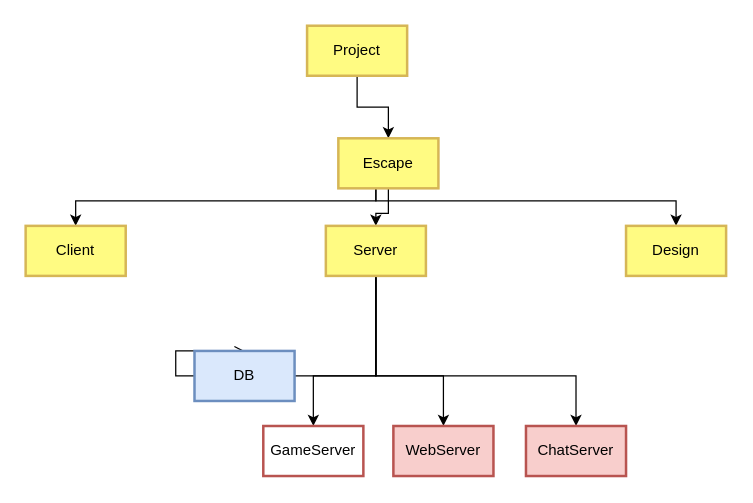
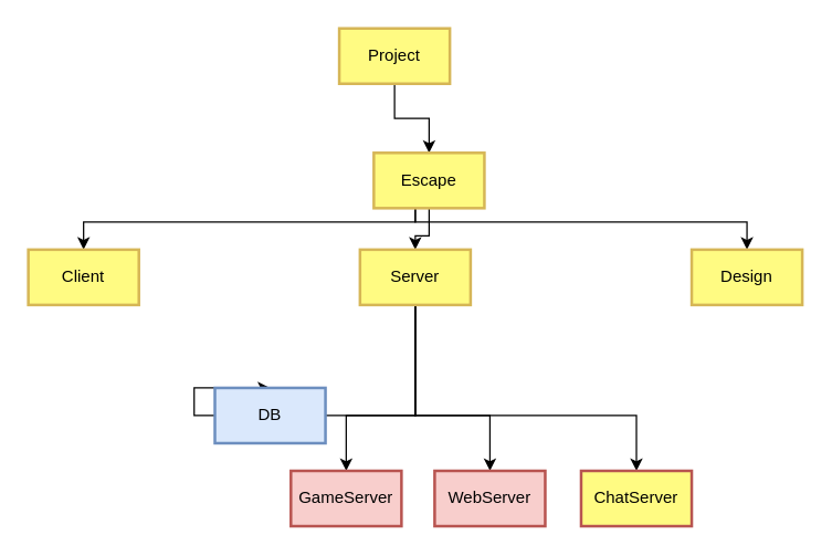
- <mxCell id="11" style="edgeStyle=orthogonalEdgeStyle;rounded=0;orthogonalLoop=1;jettySize=auto;html=1;entryX=0.5;entryY=0;entryDx=0;entryDy=0;endArrow=open;" edge="1" parent="1" source="12" target="18"><mxGeometry relative="1" as="geometry"><Array as="points"><mxPoint x="300" y="300" /><mxPoint x="140" y="300" /></Array></mxGeometry></mxCell>
+ <mxCell id="11" style="edgeStyle=orthogonalEdgeStyle;rounded=0;orthogonalLoop=1;jettySize=auto;html=1;entryX=0.5;entryY=0;entryDx=0;entryDy=0;" edge="1" parent="1" source="12" target="18"><mxGeometry relative="1" as="geometry"><Array as="points"><mxPoint x="300" y="300" /><mxPoint x="140" y="300" /></Array></mxGeometry></mxCell>
- <mxCell id="16" value="GameServer" style="rounded=0;whiteSpace=wrap;html=1;fillColor=#ffffff;strokeColor=#b85450;strokeWidth=2;" vertex="1" parent="1"><mxGeometry x="210" y="340" width="80" height="40" as="geometry" /></mxCell>
+ <mxCell id="16" value="GameServer" style="rounded=0;whiteSpace=wrap;html=1;fillColor=#f8cecc;strokeColor=#b85450;strokeWidth=2;" vertex="1" parent="1"><mxGeometry x="210" y="340" width="80" height="40" as="geometry" /></mxCell>
- <mxCell id="17" value="ChatServer" style="rounded=0;whiteSpace=wrap;html=1;fillColor=#f8cecc;strokeColor=#b85450;strokeWidth=2;" vertex="1" parent="1"><mxGeometry x="420" y="340" width="80" height="40" as="geometry" /></mxCell>
+ <mxCell id="17" value="ChatServer" style="rounded=0;whiteSpace=wrap;html=1;fillColor=#fffb82;strokeColor=#b85450;strokeWidth=2;" vertex="1" parent="1"><mxGeometry x="420" y="340" width="80" height="40" as="geometry" /></mxCell>
